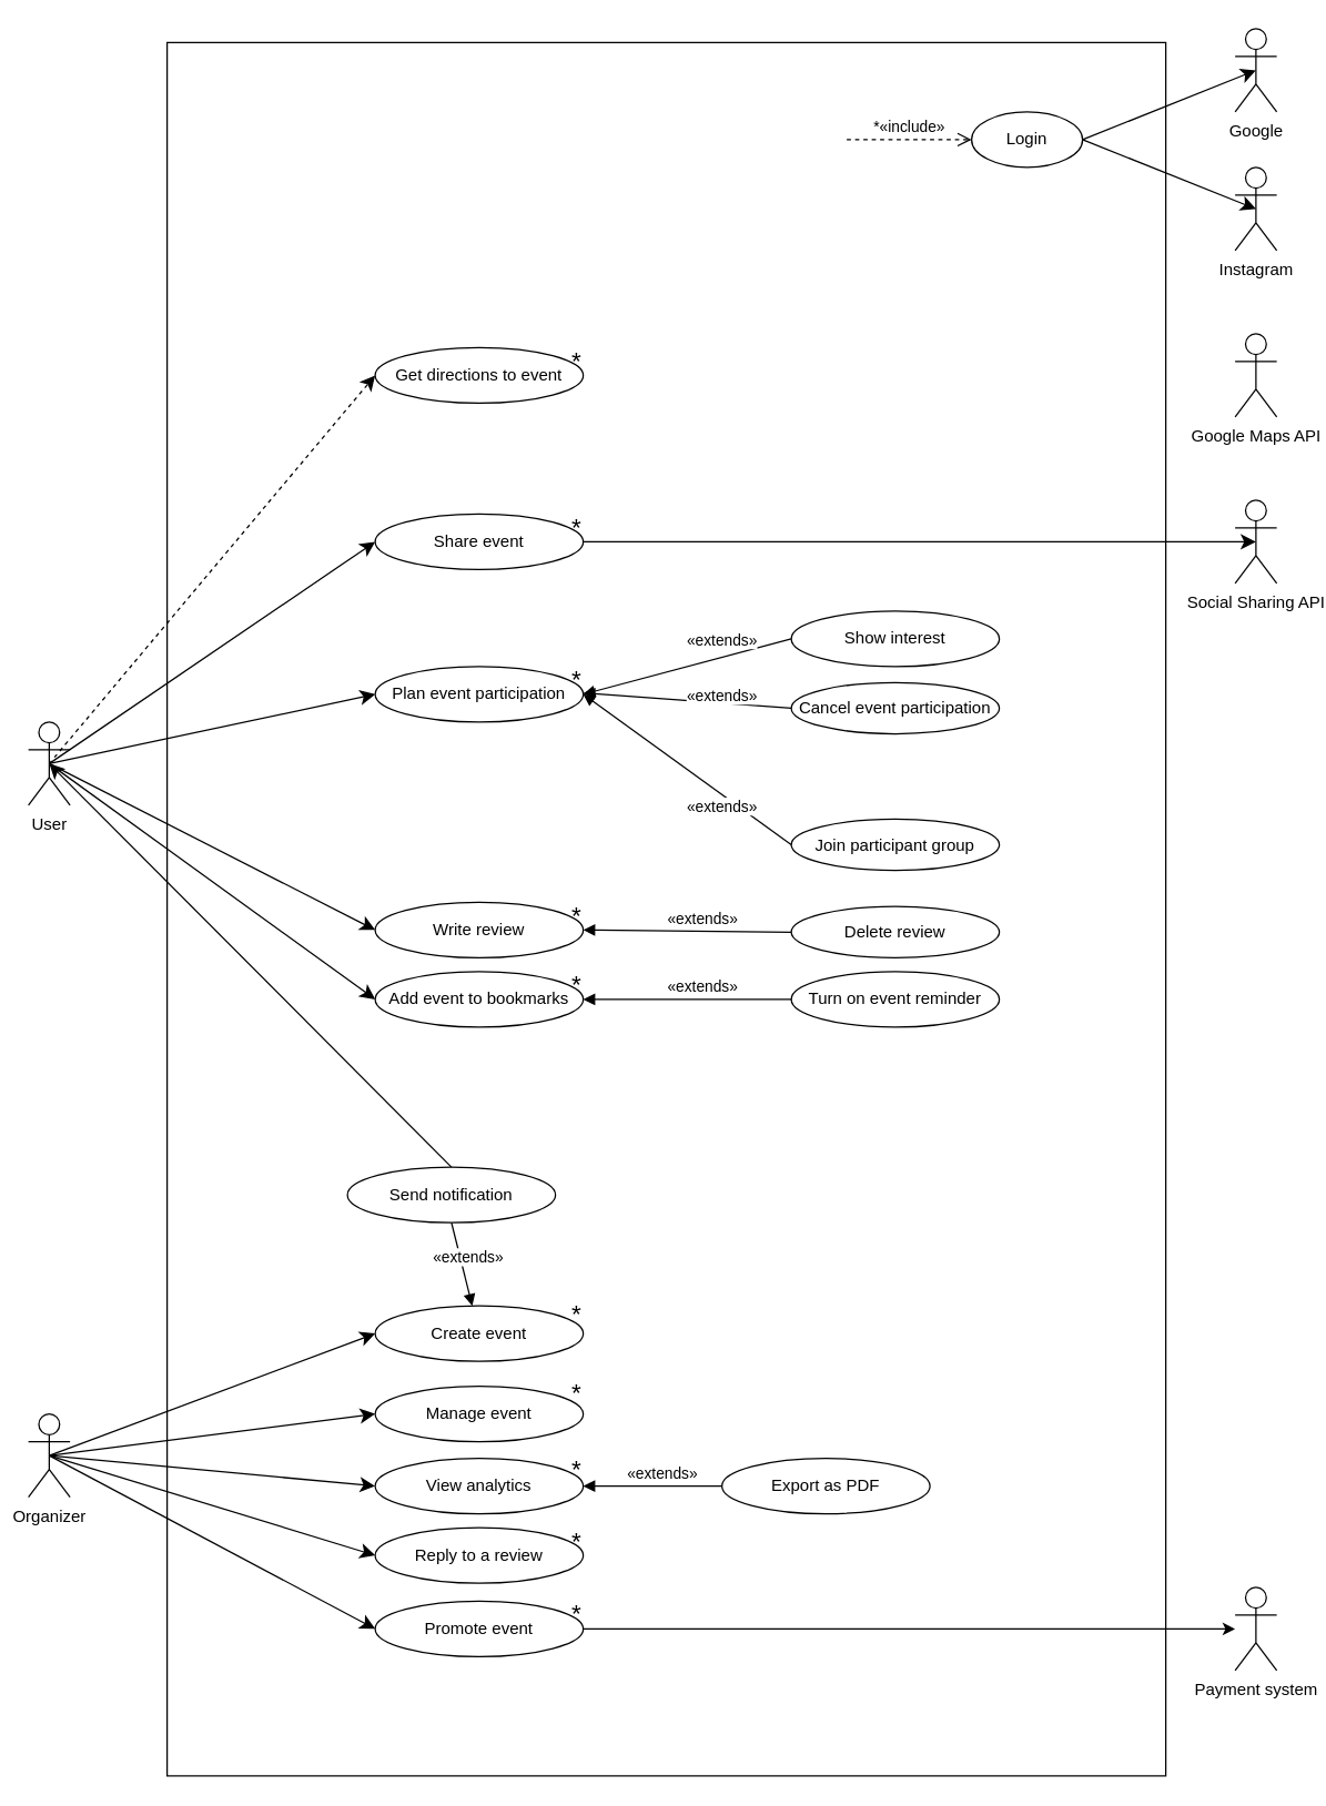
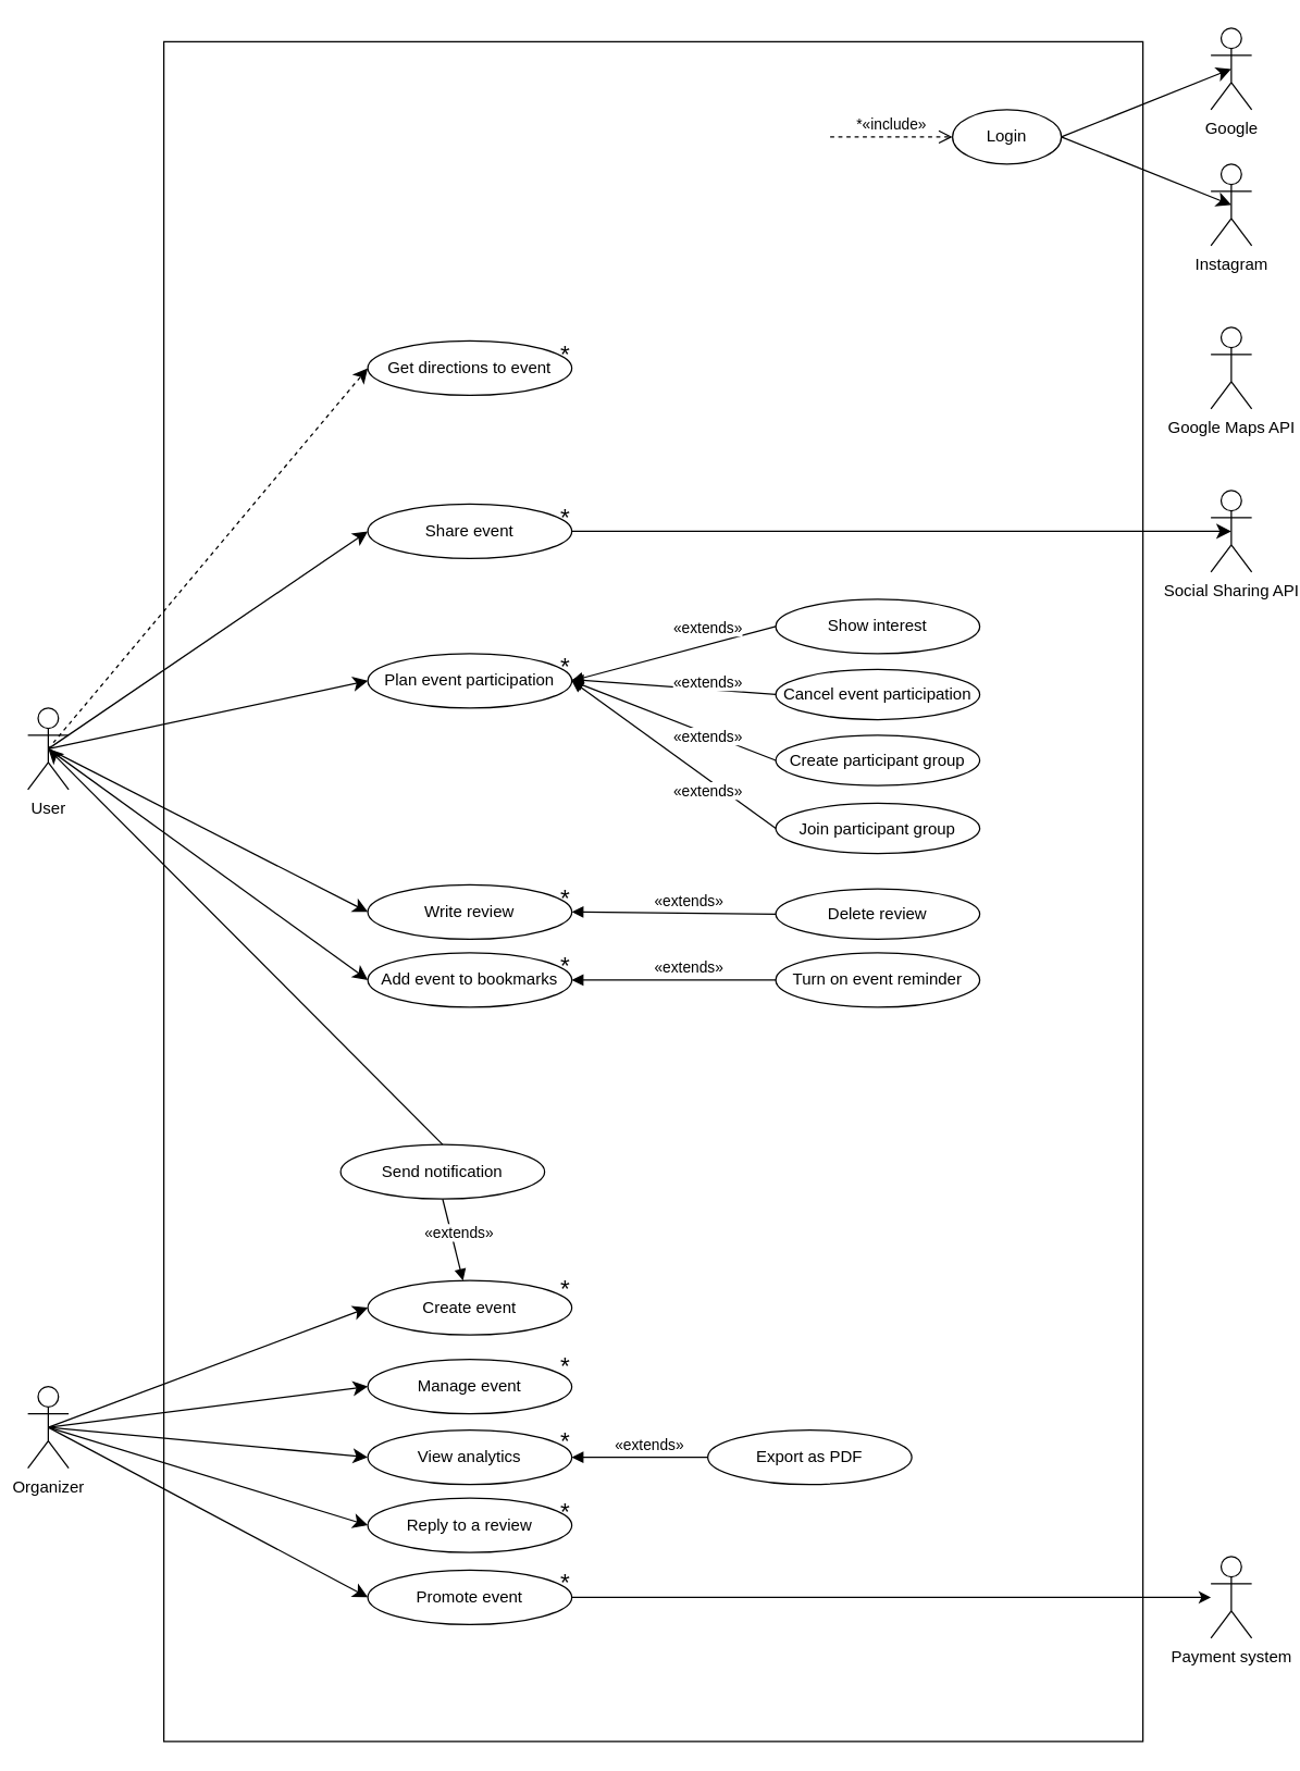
+ <mxCell id="61" value="«extends»" style="html=1;verticalAlign=bottom;endArrow=block;curved=0;rounded=0;exitX=0;exitY=0.5;exitDx=0;exitDy=0;entryX=1;entryY=0.5;entryDx=0;entryDy=0;" parent="1" source="59" target="15" edge="1"><mxGeometry x="-0.383" y="10" width="80" relative="1" as="geometry"><mxPoint x="530" y="532" as="sourcePoint" /><mxPoint x="430" y="509" as="targetPoint" /><Array as="points" /><mxPoint as="offset" /></mxGeometry></mxCell>
+ <mxCell id="59" value="Create participant group" style="ellipse;whiteSpace=wrap;html=1;" parent="1" vertex="1"><mxGeometry x="570" y="540" width="150" height="37" as="geometry" /></mxCell>
